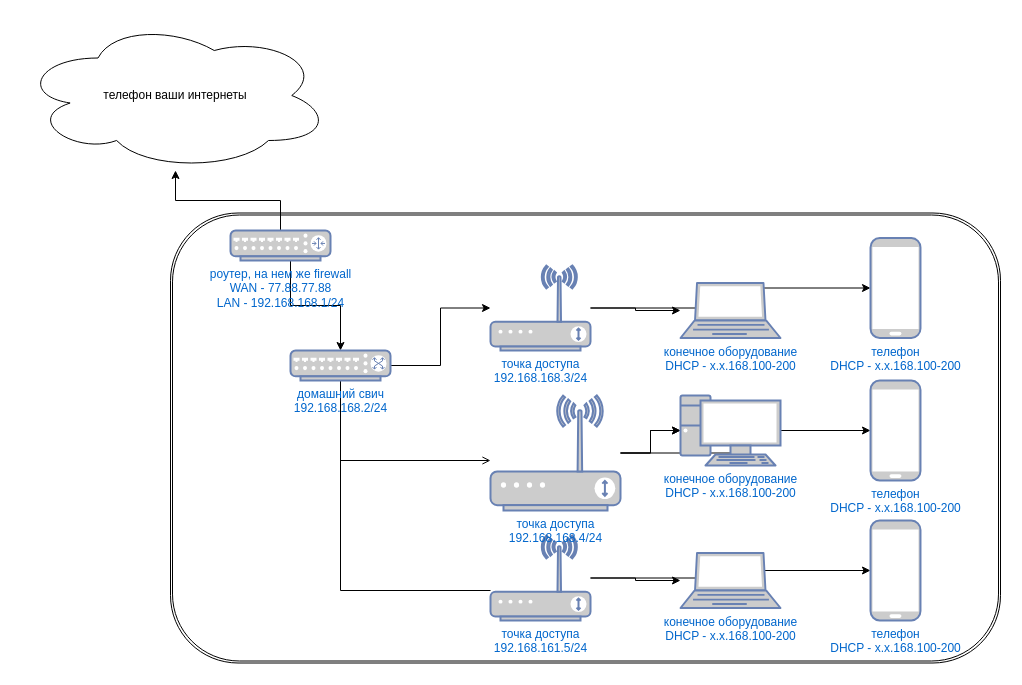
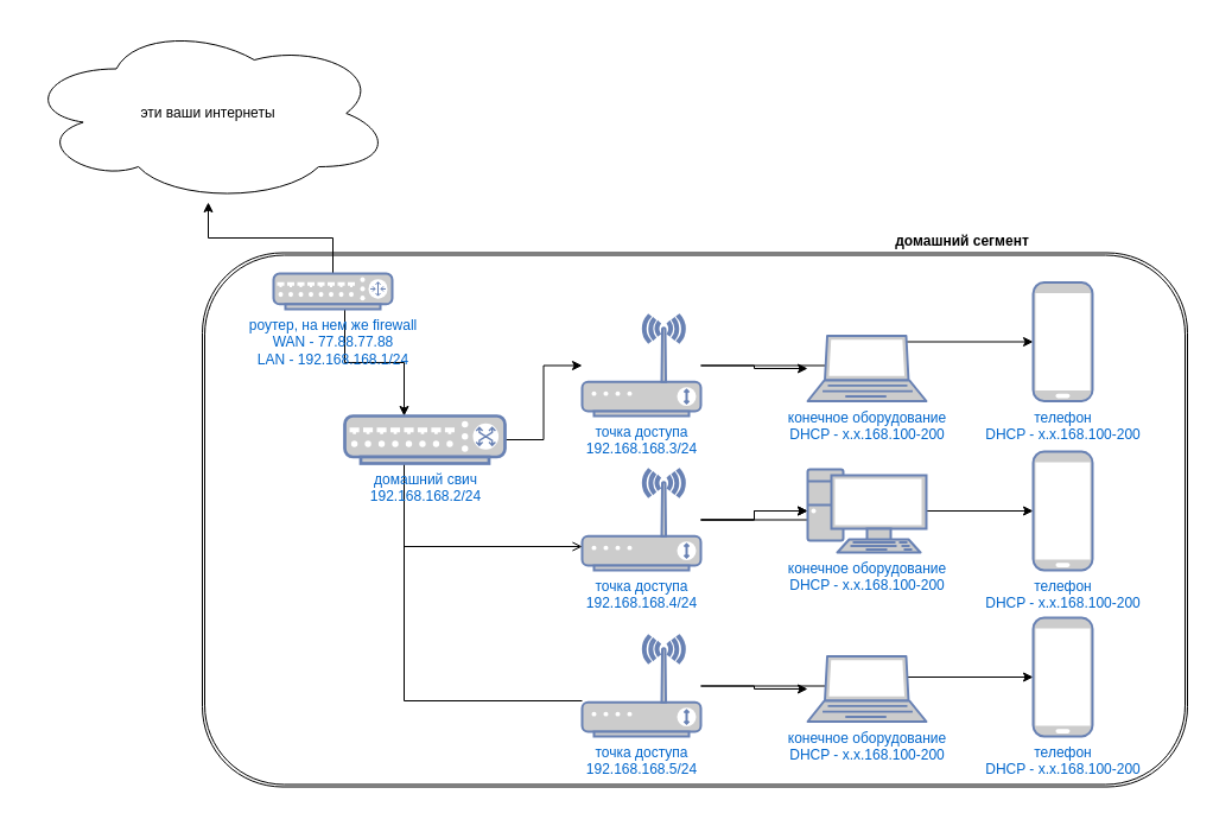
- <mxCell id="27" value="телефон ваши интернеты" style="ellipse;shape=cloud;whiteSpace=wrap;html=1;" vertex="1" parent="1"><mxGeometry x="20" y="20" width="310" height="150" as="geometry" /></mxCell>
+ <mxCell id="27" value="эти ваши интернеты" style="ellipse;shape=cloud;whiteSpace=wrap;html=1;" vertex="1" parent="1"><mxGeometry x="20" y="20" width="310" height="150" as="geometry" /></mxCell>
+ <mxCell id="3" value="&lt;b&gt;домашний сегмент&lt;/b&gt;" style="text;html=1;align=center;verticalAlign=middle;resizable=0;points=[];autosize=1;strokeColor=none;fillColor=none;" vertex="1" parent="1"><mxGeometry x="745" y="192.5" width="130" height="20" as="geometry" /></mxCell>
- <mxCell id="26" value="домашний свич&lt;br&gt;192.168.168.2/24" style="fontColor=#0066CC;verticalAlign=top;verticalLabelPosition=bottom;labelPosition=center;align=center;html=1;outlineConnect=0;fillColor=#CCCCCC;strokeColor=#6881B3;gradientColor=none;gradientDirection=north;strokeWidth=2;shape=mxgraph.networks.switch;" vertex="1" parent="1"><mxGeometry x="290" y="350" width="100" height="30" as="geometry" /></mxCell>
+ <mxCell id="26" value="домашний свич&lt;br&gt;192.168.168.2/24" style="fontColor=#0066CC;verticalAlign=top;verticalLabelPosition=bottom;labelPosition=center;align=center;html=1;outlineConnect=0;fillColor=#CCCCCC;strokeColor=#6881B3;gradientColor=none;gradientDirection=north;strokeWidth=2;shape=mxgraph.networks.switch;" vertex="1" parent="1"><mxGeometry x="290" y="350" width="135" height="40" as="geometry" /></mxCell>
- <mxCell id="10" value="точка доступа&lt;br&gt;192.168.168.4/24" style="fontColor=#0066CC;verticalAlign=top;verticalLabelPosition=bottom;labelPosition=center;align=center;html=1;outlineConnect=0;fillColor=#CCCCCC;strokeColor=#6881B3;gradientColor=none;gradientDirection=north;strokeWidth=2;shape=mxgraph.networks.wireless_modem;" vertex="1" parent="1"><mxGeometry x="490" y="395" width="130" height="115" as="geometry" /></mxCell>
+ <mxCell id="10" value="точка доступа&lt;br&gt;192.168.168.4/24" style="fontColor=#0066CC;verticalAlign=top;verticalLabelPosition=bottom;labelPosition=center;align=center;html=1;outlineConnect=0;fillColor=#CCCCCC;strokeColor=#6881B3;gradientColor=none;gradientDirection=north;strokeWidth=2;shape=mxgraph.networks.wireless_modem;" vertex="1" parent="1"><mxGeometry x="490" y="395" width="100" height="85" as="geometry" /></mxCell>
- <mxCell id="6" value="точка доступа&lt;br&gt;192.168.161.5/24" style="fontColor=#0066CC;verticalAlign=top;verticalLabelPosition=bottom;labelPosition=center;align=center;html=1;outlineConnect=0;fillColor=#CCCCCC;strokeColor=#6881B3;gradientColor=none;gradientDirection=north;strokeWidth=2;shape=mxgraph.networks.wireless_modem;" vertex="1" parent="1"><mxGeometry x="490" y="535" width="100" height="85" as="geometry" /></mxCell>
+ <mxCell id="6" value="точка доступа&lt;br&gt;192.168.168.5/24" style="fontColor=#0066CC;verticalAlign=top;verticalLabelPosition=bottom;labelPosition=center;align=center;html=1;outlineConnect=0;fillColor=#CCCCCC;strokeColor=#6881B3;gradientColor=none;gradientDirection=north;strokeWidth=2;shape=mxgraph.networks.wireless_modem;" vertex="1" parent="1"><mxGeometry x="490" y="535" width="100" height="85" as="geometry" /></mxCell>
